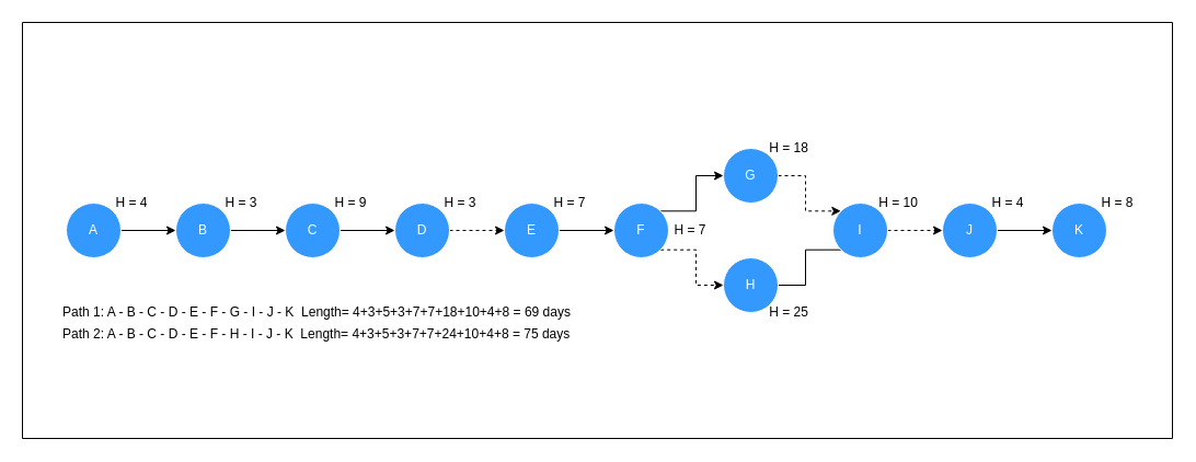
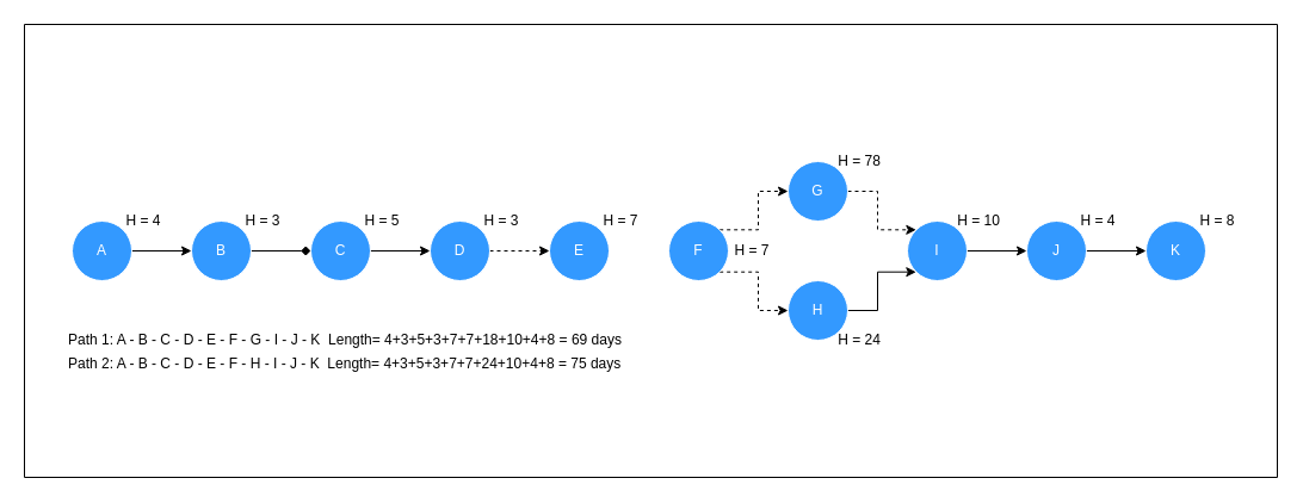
- <mxCell id="20" value="H = 18" style="text;html=1;align=center;verticalAlign=middle;whiteSpace=wrap;rounded=0;" vertex="1" parent="2"><mxGeometry x="670" y="100" width="60" height="30" as="geometry" /></mxCell>
+ <mxCell id="20" value="H = 78" style="text;html=1;align=center;verticalAlign=middle;whiteSpace=wrap;rounded=0;" vertex="1" parent="2"><mxGeometry x="670" y="100" width="60" height="30" as="geometry" /></mxCell>
- <mxCell id="13" style="edgeStyle=orthogonalEdgeStyle;rounded=0;orthogonalLoop=1;jettySize=auto;html=1;exitX=1;exitY=0;exitDx=0;exitDy=0;" edge="1" parent="2" source="30" target="31"><mxGeometry relative="1" as="geometry"><mxPoint x="582.678" y="172.322" as="sourcePoint" /><mxPoint x="640" y="140" as="targetPoint" /></mxGeometry></mxCell>
+ <mxCell id="13" style="edgeStyle=orthogonalEdgeStyle;rounded=0;orthogonalLoop=1;jettySize=auto;html=1;exitX=1;exitY=0;exitDx=0;exitDy=0;dashed=1;" edge="1" parent="2" source="30" target="31"><mxGeometry relative="1" as="geometry"><mxPoint x="582.678" y="172.322" as="sourcePoint" /><mxPoint x="640" y="140" as="targetPoint" /></mxGeometry></mxCell>
- <mxCell id="11" value="H = 9" style="text;html=1;align=center;verticalAlign=middle;whiteSpace=wrap;rounded=0;" vertex="1" parent="2"><mxGeometry x="270" y="150" width="60" height="30" as="geometry" /></mxCell>
+ <mxCell id="11" value="H = 5" style="text;html=1;align=center;verticalAlign=middle;whiteSpace=wrap;rounded=0;" vertex="1" parent="2"><mxGeometry x="270" y="150" width="60" height="30" as="geometry" /></mxCell>
- <mxCell id="5" style="edgeStyle=orthogonalEdgeStyle;rounded=0;orthogonalLoop=1;jettySize=auto;html=1;" edge="1" parent="2" source="25" target="26"><mxGeometry relative="1" as="geometry"><mxPoint x="190" y="190" as="sourcePoint" /><mxPoint x="240" y="190" as="targetPoint" /></mxGeometry></mxCell>
+ <mxCell id="5" style="edgeStyle=orthogonalEdgeStyle;rounded=0;orthogonalLoop=1;jettySize=auto;html=1;endArrow=diamond;" edge="1" parent="2" source="25" target="26"><mxGeometry relative="1" as="geometry"><mxPoint x="190" y="190" as="sourcePoint" /><mxPoint x="240" y="190" as="targetPoint" /></mxGeometry></mxCell>
- <mxCell id="8" style="edgeStyle=orthogonalEdgeStyle;rounded=0;orthogonalLoop=1;jettySize=auto;html=1;" edge="1" parent="2" source="28" target="30"><mxGeometry relative="1" as="geometry"><mxPoint x="490" y="190" as="sourcePoint" /><mxPoint x="540" y="190" as="targetPoint" /></mxGeometry></mxCell>
- <mxCell id="17" style="edgeStyle=orthogonalEdgeStyle;rounded=0;orthogonalLoop=1;jettySize=auto;html=1;dashed=1;" edge="1" parent="2" source="33" target="34"><mxGeometry relative="1" as="geometry"><mxPoint x="790" y="190" as="sourcePoint" /><mxPoint x="840" y="190" as="targetPoint" /></mxGeometry></mxCell>
+ <mxCell id="17" style="edgeStyle=orthogonalEdgeStyle;rounded=0;orthogonalLoop=1;jettySize=auto;html=1;" edge="1" parent="2" source="33" target="34"><mxGeometry relative="1" as="geometry"><mxPoint x="790" y="190" as="sourcePoint" /><mxPoint x="840" y="190" as="targetPoint" /></mxGeometry></mxCell>
- <mxCell id="16" style="edgeStyle=orthogonalEdgeStyle;rounded=0;orthogonalLoop=1;jettySize=auto;html=1;entryX=0;entryY=1;entryDx=0;entryDy=0;endArrow=none;" edge="1" parent="2" source="32" target="33"><mxGeometry relative="1" as="geometry"><mxPoint x="690" y="240" as="sourcePoint" /><mxPoint x="747.322" y="207.678" as="targetPoint" /></mxGeometry></mxCell>
+ <mxCell id="16" style="edgeStyle=orthogonalEdgeStyle;rounded=0;orthogonalLoop=1;jettySize=auto;html=1;entryX=0;entryY=1;entryDx=0;entryDy=0;" edge="1" parent="2" source="32" target="33"><mxGeometry relative="1" as="geometry"><mxPoint x="690" y="240" as="sourcePoint" /><mxPoint x="747.322" y="207.678" as="targetPoint" /></mxGeometry></mxCell>
- <mxCell id="21" value="H = 25" style="text;html=1;align=center;verticalAlign=middle;whiteSpace=wrap;rounded=0;" vertex="1" parent="2"><mxGeometry x="670" y="250" width="60" height="30" as="geometry" /></mxCell>
+ <mxCell id="21" value="H = 24" style="text;html=1;align=center;verticalAlign=middle;whiteSpace=wrap;rounded=0;" vertex="1" parent="2"><mxGeometry x="670" y="250" width="60" height="30" as="geometry" /></mxCell>
